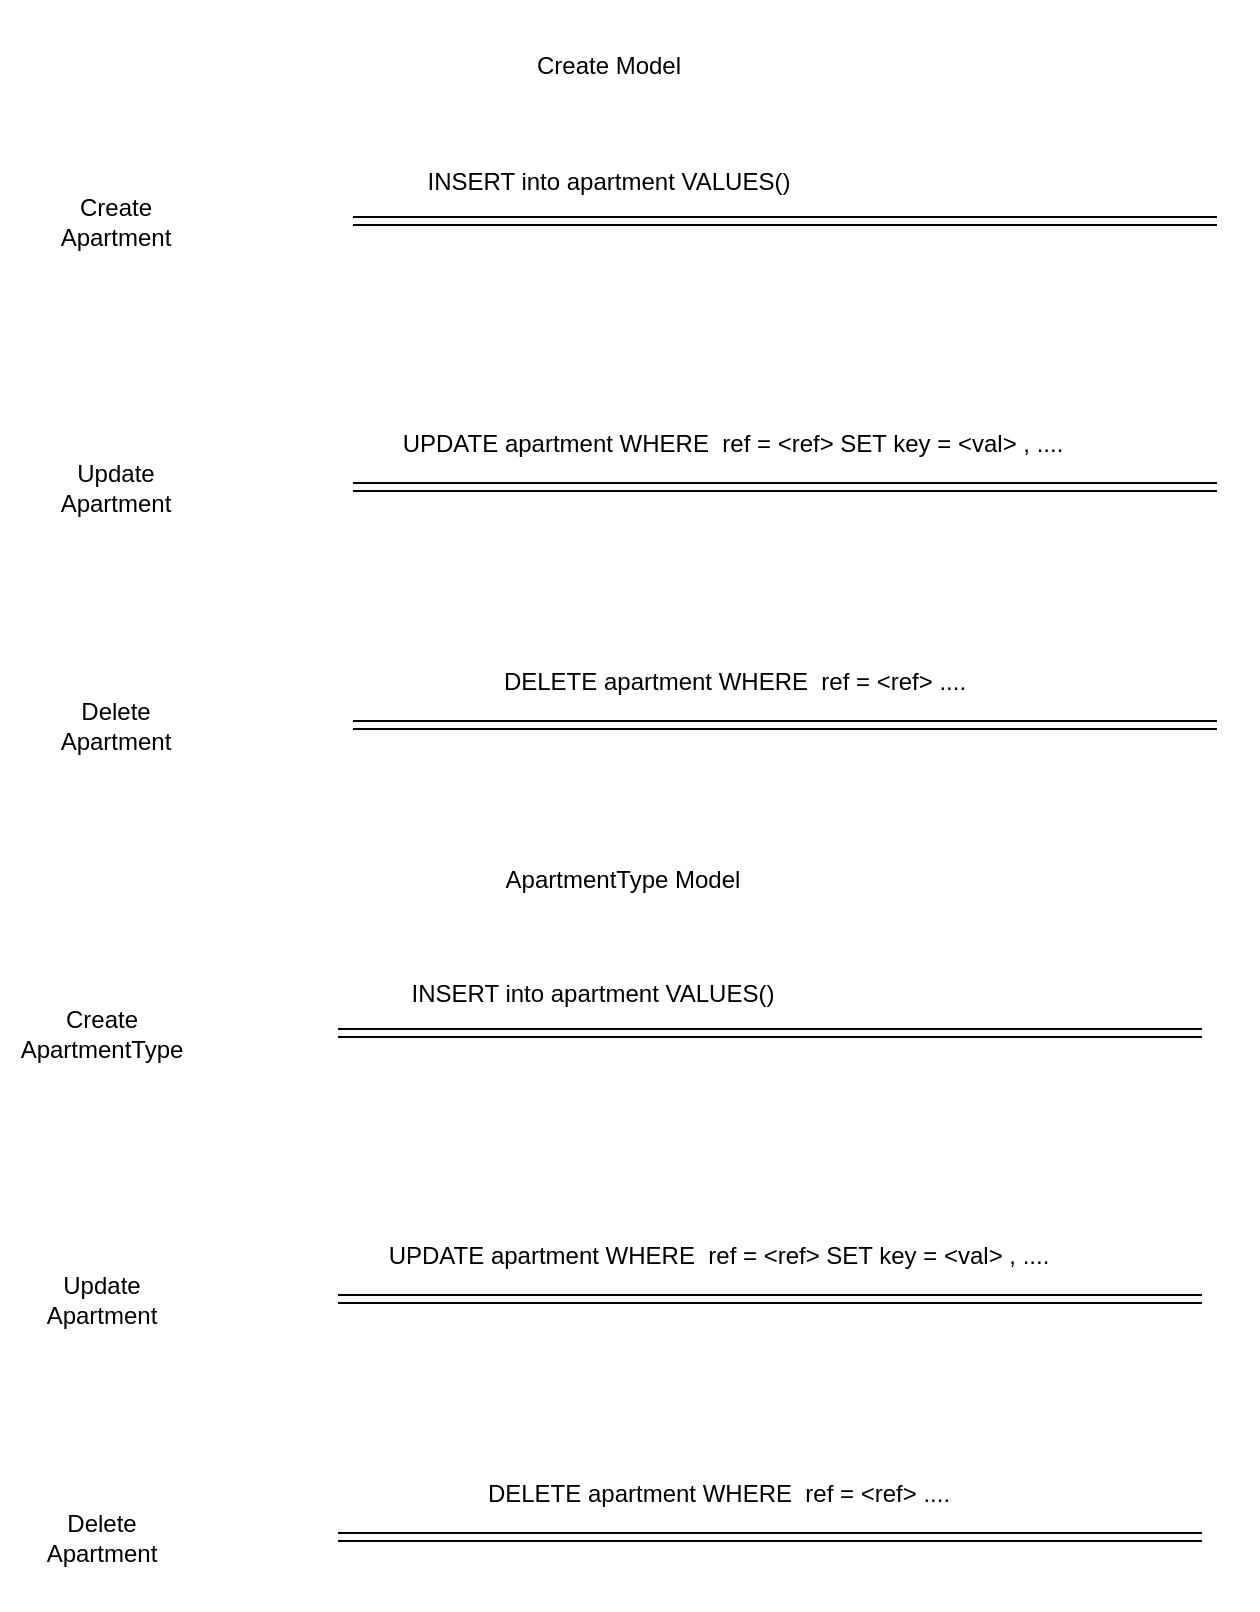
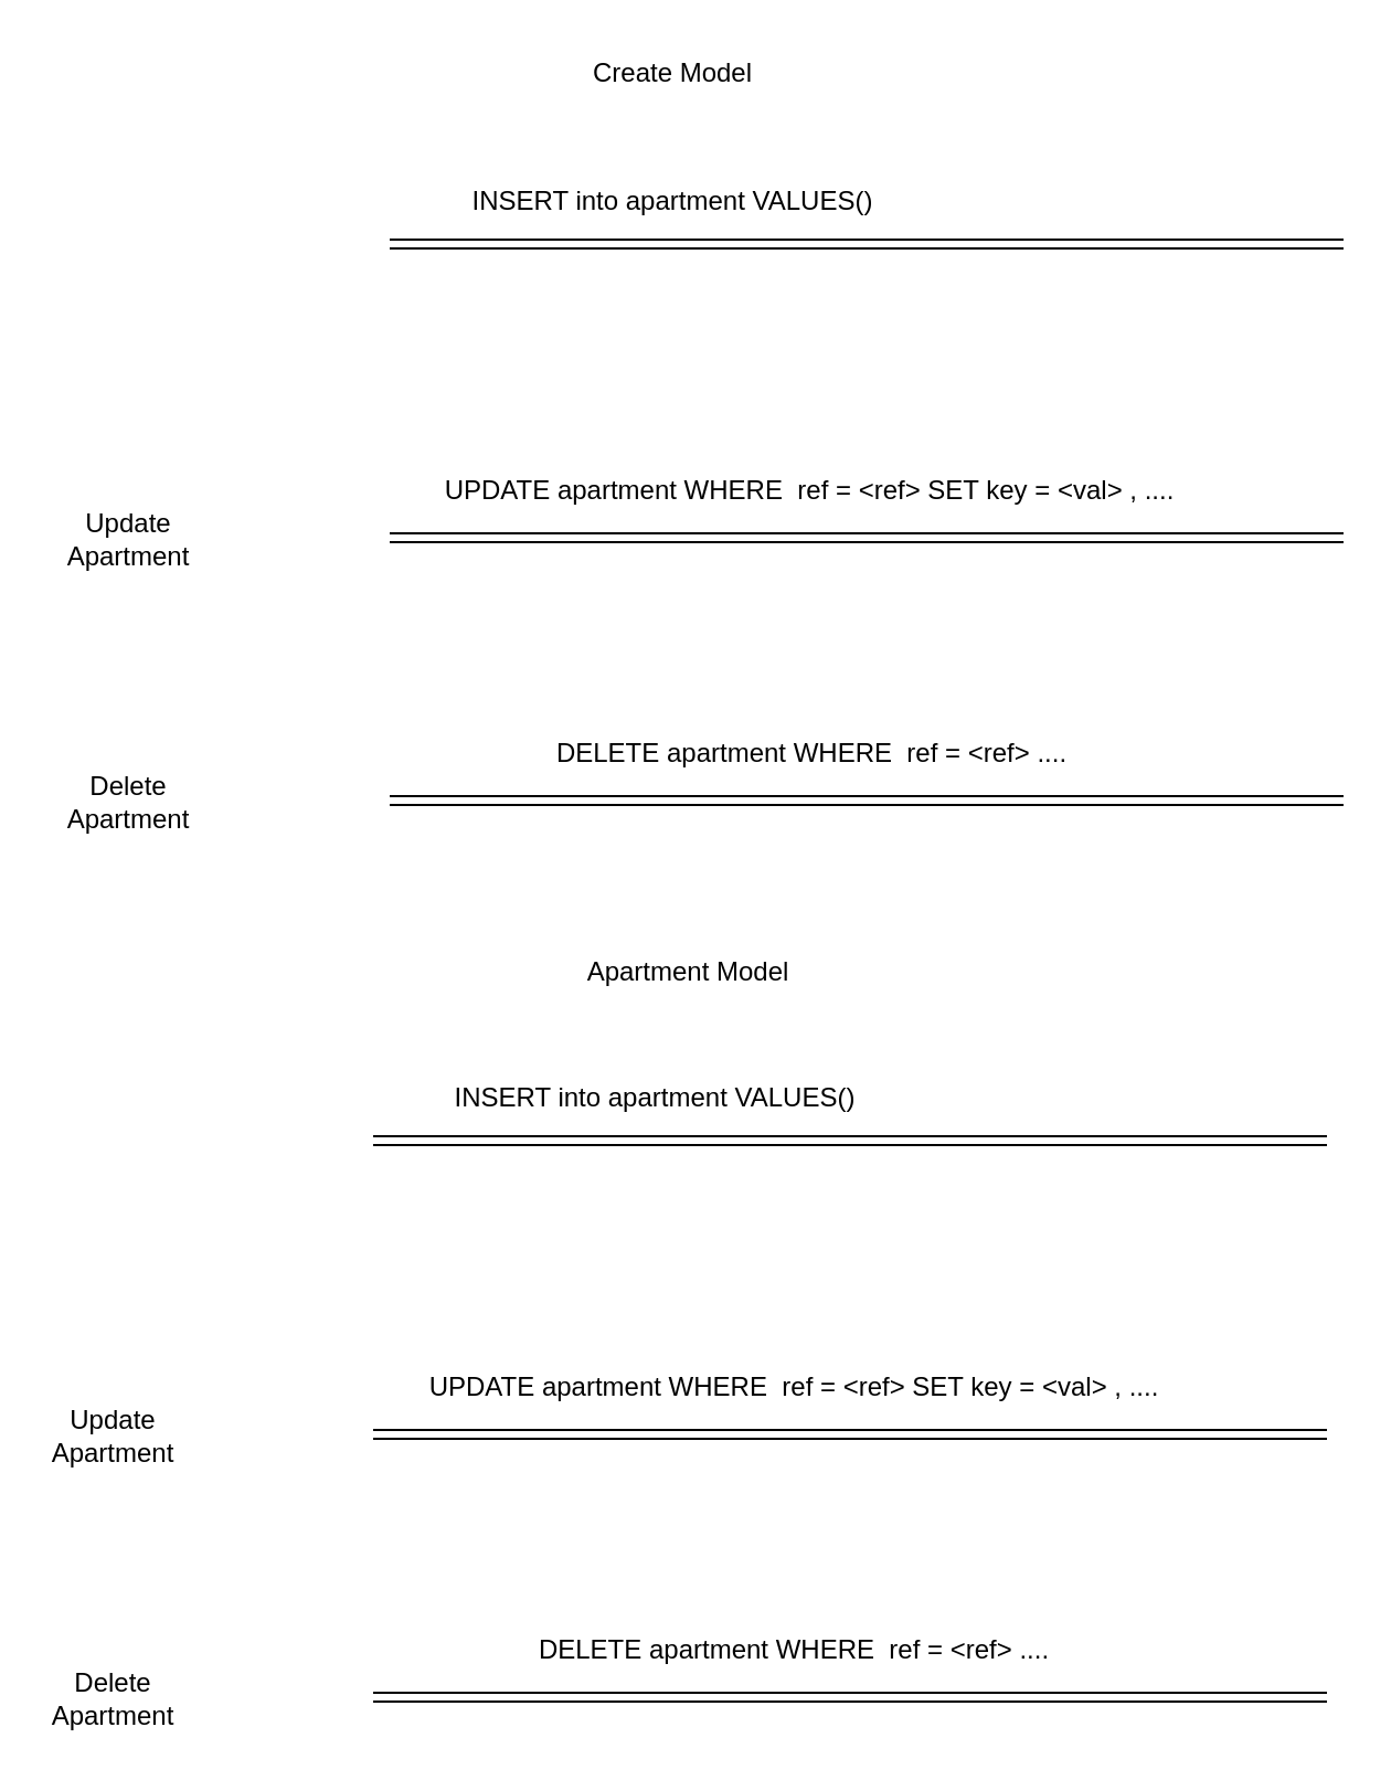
- <mxCell id="2" value="Create Apartment" style="text;html=1;strokeColor=none;fillColor=none;align=center;verticalAlign=middle;whiteSpace=wrap;rounded=0;" vertex="1" parent="1"><mxGeometry x="28" y="96" width="60" height="30" as="geometry" /></mxCell>
- <mxCell id="21" value="ApartmentType Model" style="text;html=1;align=center;verticalAlign=middle;resizable=0;points=[];autosize=1;strokeColor=none;fillColor=none;" vertex="1" parent="1"><mxGeometry x="243" y="427" width="135" height="26" as="geometry" /></mxCell>
+ <mxCell id="21" value="Apartment Model" style="text;html=1;align=center;verticalAlign=middle;resizable=0;points=[];autosize=1;strokeColor=none;fillColor=none;" vertex="1" parent="1"><mxGeometry x="243" y="427" width="135" height="26" as="geometry" /></mxCell>
- <mxCell id="12" value="Create ApartmentType" style="text;html=1;strokeColor=none;fillColor=none;align=center;verticalAlign=middle;whiteSpace=wrap;rounded=0;" vertex="1" parent="1"><mxGeometry x="20.5" y="502" width="60" height="30" as="geometry" /></mxCell>
